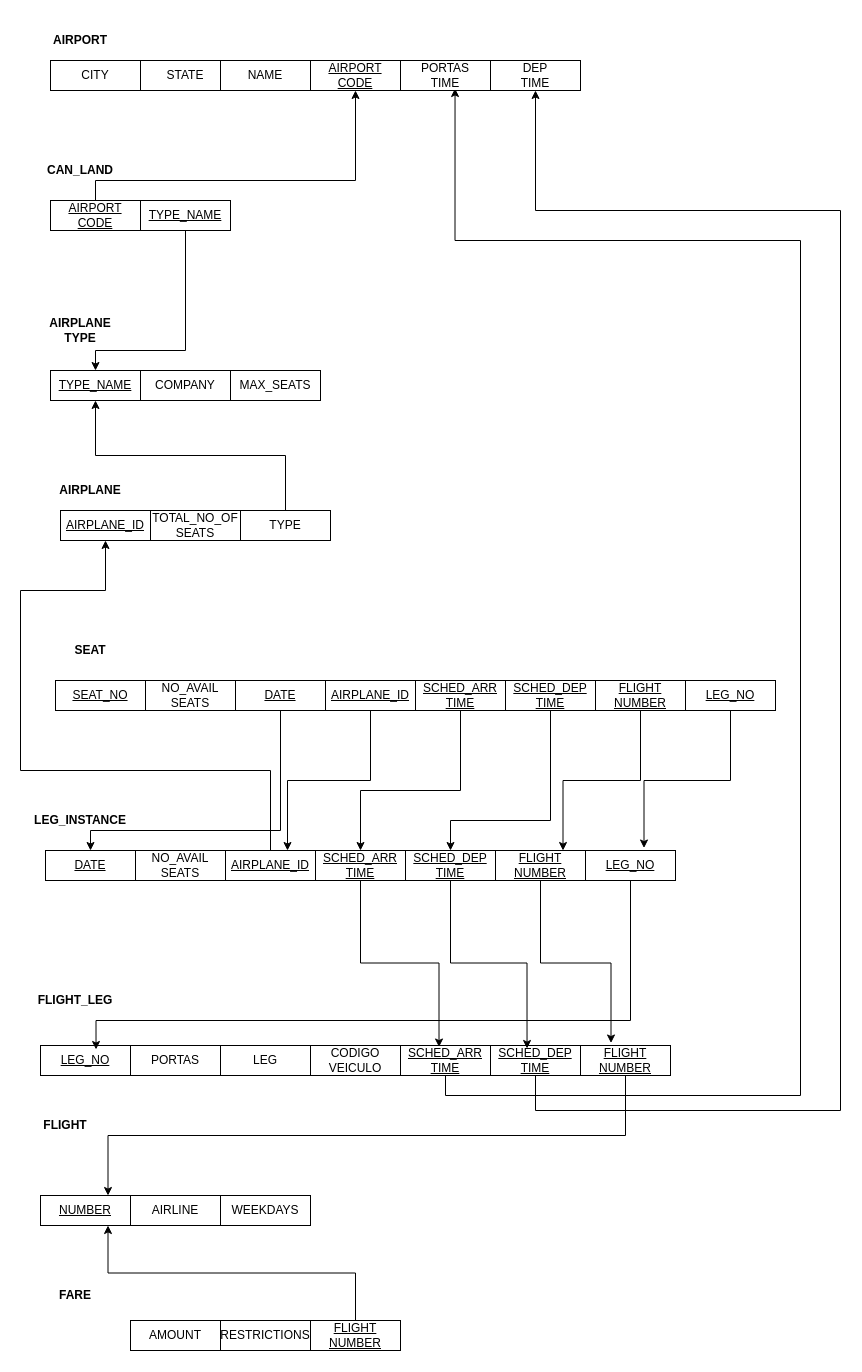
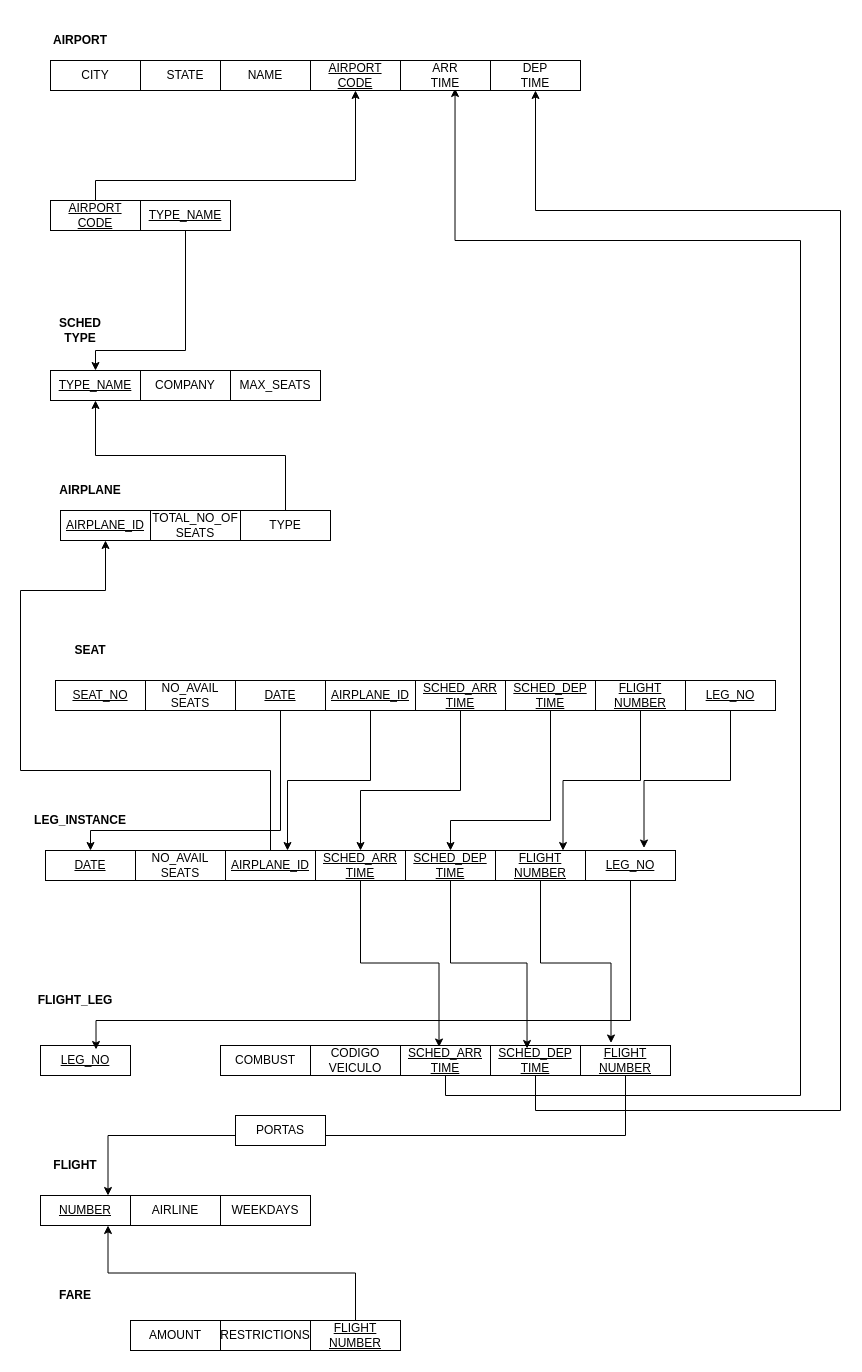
- <mxCell id="69" value="PORTAS&lt;br&gt;TIME" style="rounded=0;whiteSpace=wrap;html=1;" vertex="1" parent="1"><mxGeometry x="400" y="60" width="90" height="30" as="geometry" /></mxCell>
+ <mxCell id="69" value="ARR&lt;br&gt;TIME" style="rounded=0;whiteSpace=wrap;html=1;" vertex="1" parent="1"><mxGeometry x="400" y="60" width="90" height="30" as="geometry" /></mxCell>
- <mxCell id="13" value="&lt;b&gt;CAN_LAND&lt;/b&gt;" style="text;html=1;strokeColor=none;fillColor=none;align=center;verticalAlign=middle;whiteSpace=wrap;rounded=0;" vertex="1" parent="1"><mxGeometry x="40" y="150" width="80" height="40" as="geometry" /></mxCell>
- <mxCell id="12" value="&lt;b&gt;AIRPLANE&lt;br&gt;TYPE&lt;br&gt;&lt;/b&gt;" style="text;html=1;strokeColor=none;fillColor=none;align=center;verticalAlign=middle;whiteSpace=wrap;rounded=0;" vertex="1" parent="1"><mxGeometry x="40" y="310" width="80" height="40" as="geometry" /></mxCell>
+ <mxCell id="12" value="&lt;b&gt;SCHED&lt;br&gt;TYPE&lt;br&gt;&lt;/b&gt;" style="text;html=1;strokeColor=none;fillColor=none;align=center;verticalAlign=middle;whiteSpace=wrap;rounded=0;" vertex="1" parent="1"><mxGeometry x="40" y="310" width="80" height="40" as="geometry" /></mxCell>
- <mxCell id="39" value="PORTAS" style="rounded=0;whiteSpace=wrap;html=1;" vertex="1" parent="1"><mxGeometry x="130" y="1045" width="90" height="30" as="geometry" /></mxCell>
+ <mxCell id="39" value="PORTAS" style="rounded=0;whiteSpace=wrap;html=1;" vertex="1" parent="1"><mxGeometry x="235" y="1115" width="90" height="30" as="geometry" /></mxCell>
- <mxCell id="38" value="LEG" style="rounded=0;whiteSpace=wrap;html=1;" vertex="1" parent="1"><mxGeometry x="220" y="1045" width="90" height="30" as="geometry" /></mxCell>
+ <mxCell id="38" value="COMBUST" style="rounded=0;whiteSpace=wrap;html=1;" vertex="1" parent="1"><mxGeometry x="220" y="1045" width="90" height="30" as="geometry" /></mxCell>
- <mxCell id="10" value="&lt;b&gt;FLIGHT&lt;/b&gt;" style="text;html=1;strokeColor=none;fillColor=none;align=center;verticalAlign=middle;whiteSpace=wrap;rounded=0;" vertex="1" parent="1"><mxGeometry x="25" y="1105" width="80" height="40" as="geometry" /></mxCell>
+ <mxCell id="10" value="&lt;b&gt;FLIGHT&lt;/b&gt;" style="text;html=1;strokeColor=none;fillColor=none;align=center;verticalAlign=middle;whiteSpace=wrap;rounded=0;" vertex="1" parent="1"><mxGeometry x="35" y="1145" width="80" height="40" as="geometry" /></mxCell>
